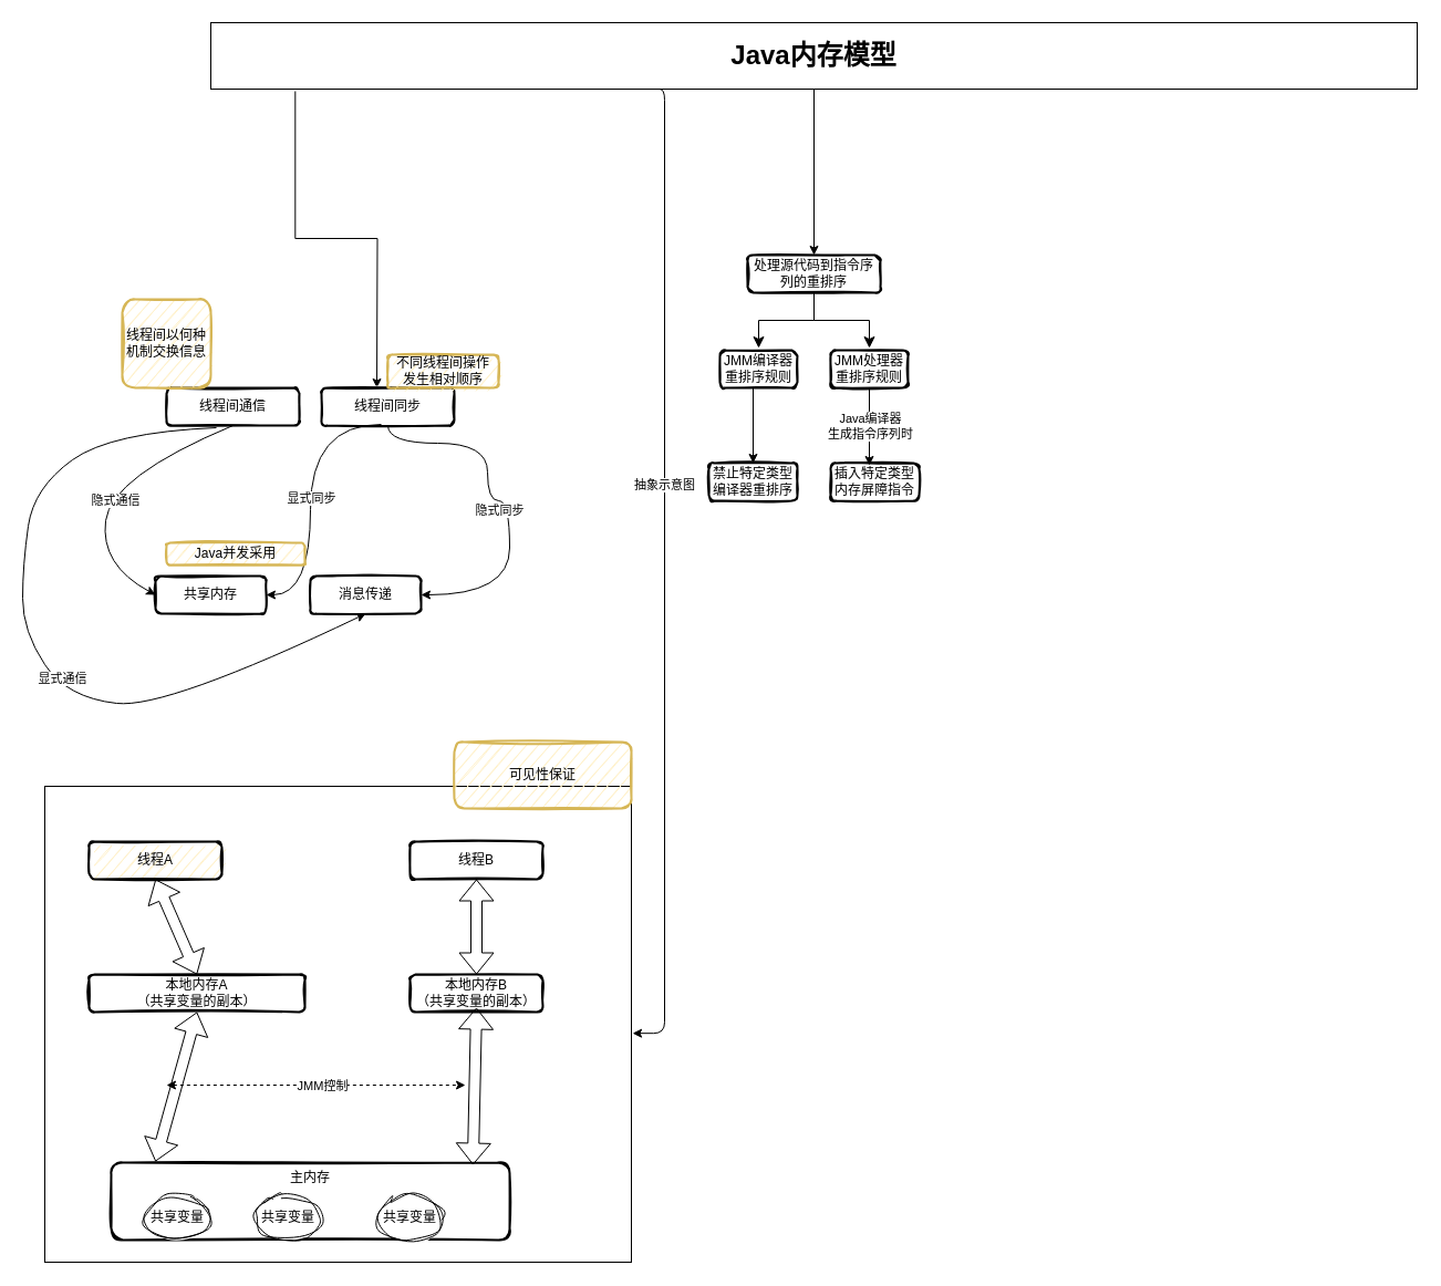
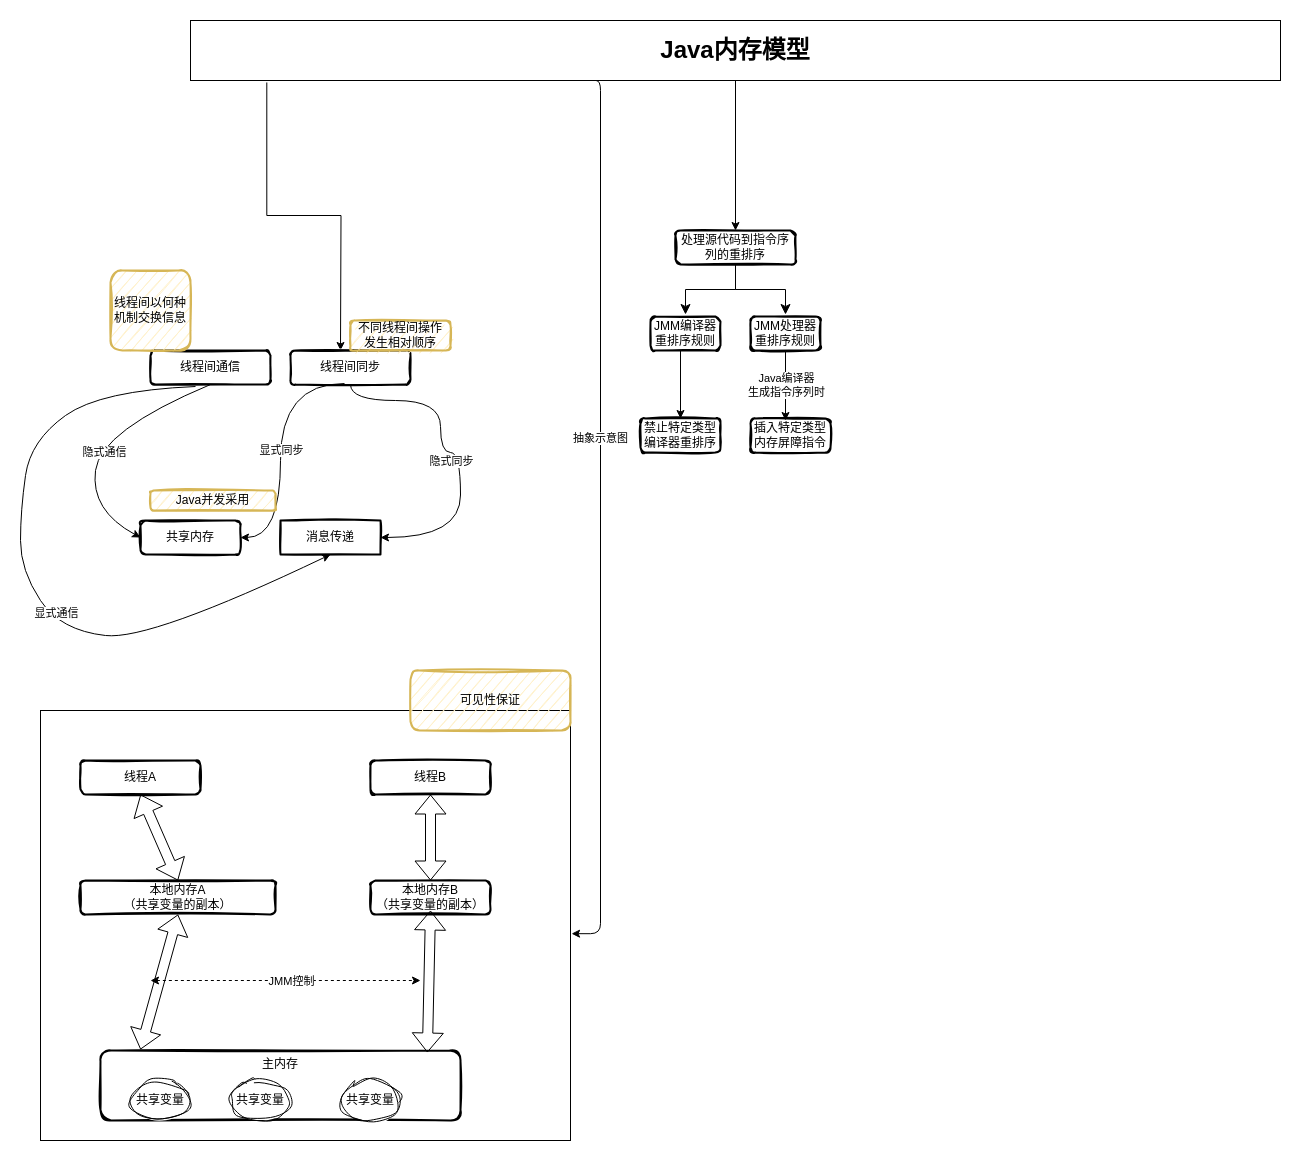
- <mxCell id="7" value="消息传递" style="rounded=1;whiteSpace=wrap;html=1;strokeWidth=2;sketch=1;" vertex="1" parent="1"><mxGeometry x="280" y="520" width="100" height="34" as="geometry" /></mxCell>
+ <mxCell id="7" value="消息传递" style="whiteSpace=wrap;html=1;strokeWidth=2;sketch=1;rounded=0;" vertex="1" parent="1"><mxGeometry x="280" y="520" width="100" height="34" as="geometry" /></mxCell>
- <mxCell id="22" value="线程A" style="rounded=1;whiteSpace=wrap;html=1;strokeWidth=2;sketch=1;fillColor=#fff2cc;" vertex="1" parent="1"><mxGeometry x="80" y="760" width="120" height="34" as="geometry" /></mxCell>
+ <mxCell id="22" value="线程A" style="rounded=1;whiteSpace=wrap;html=1;strokeWidth=2;sketch=1;" vertex="1" parent="1"><mxGeometry x="80" y="760" width="120" height="34" as="geometry" /></mxCell>
